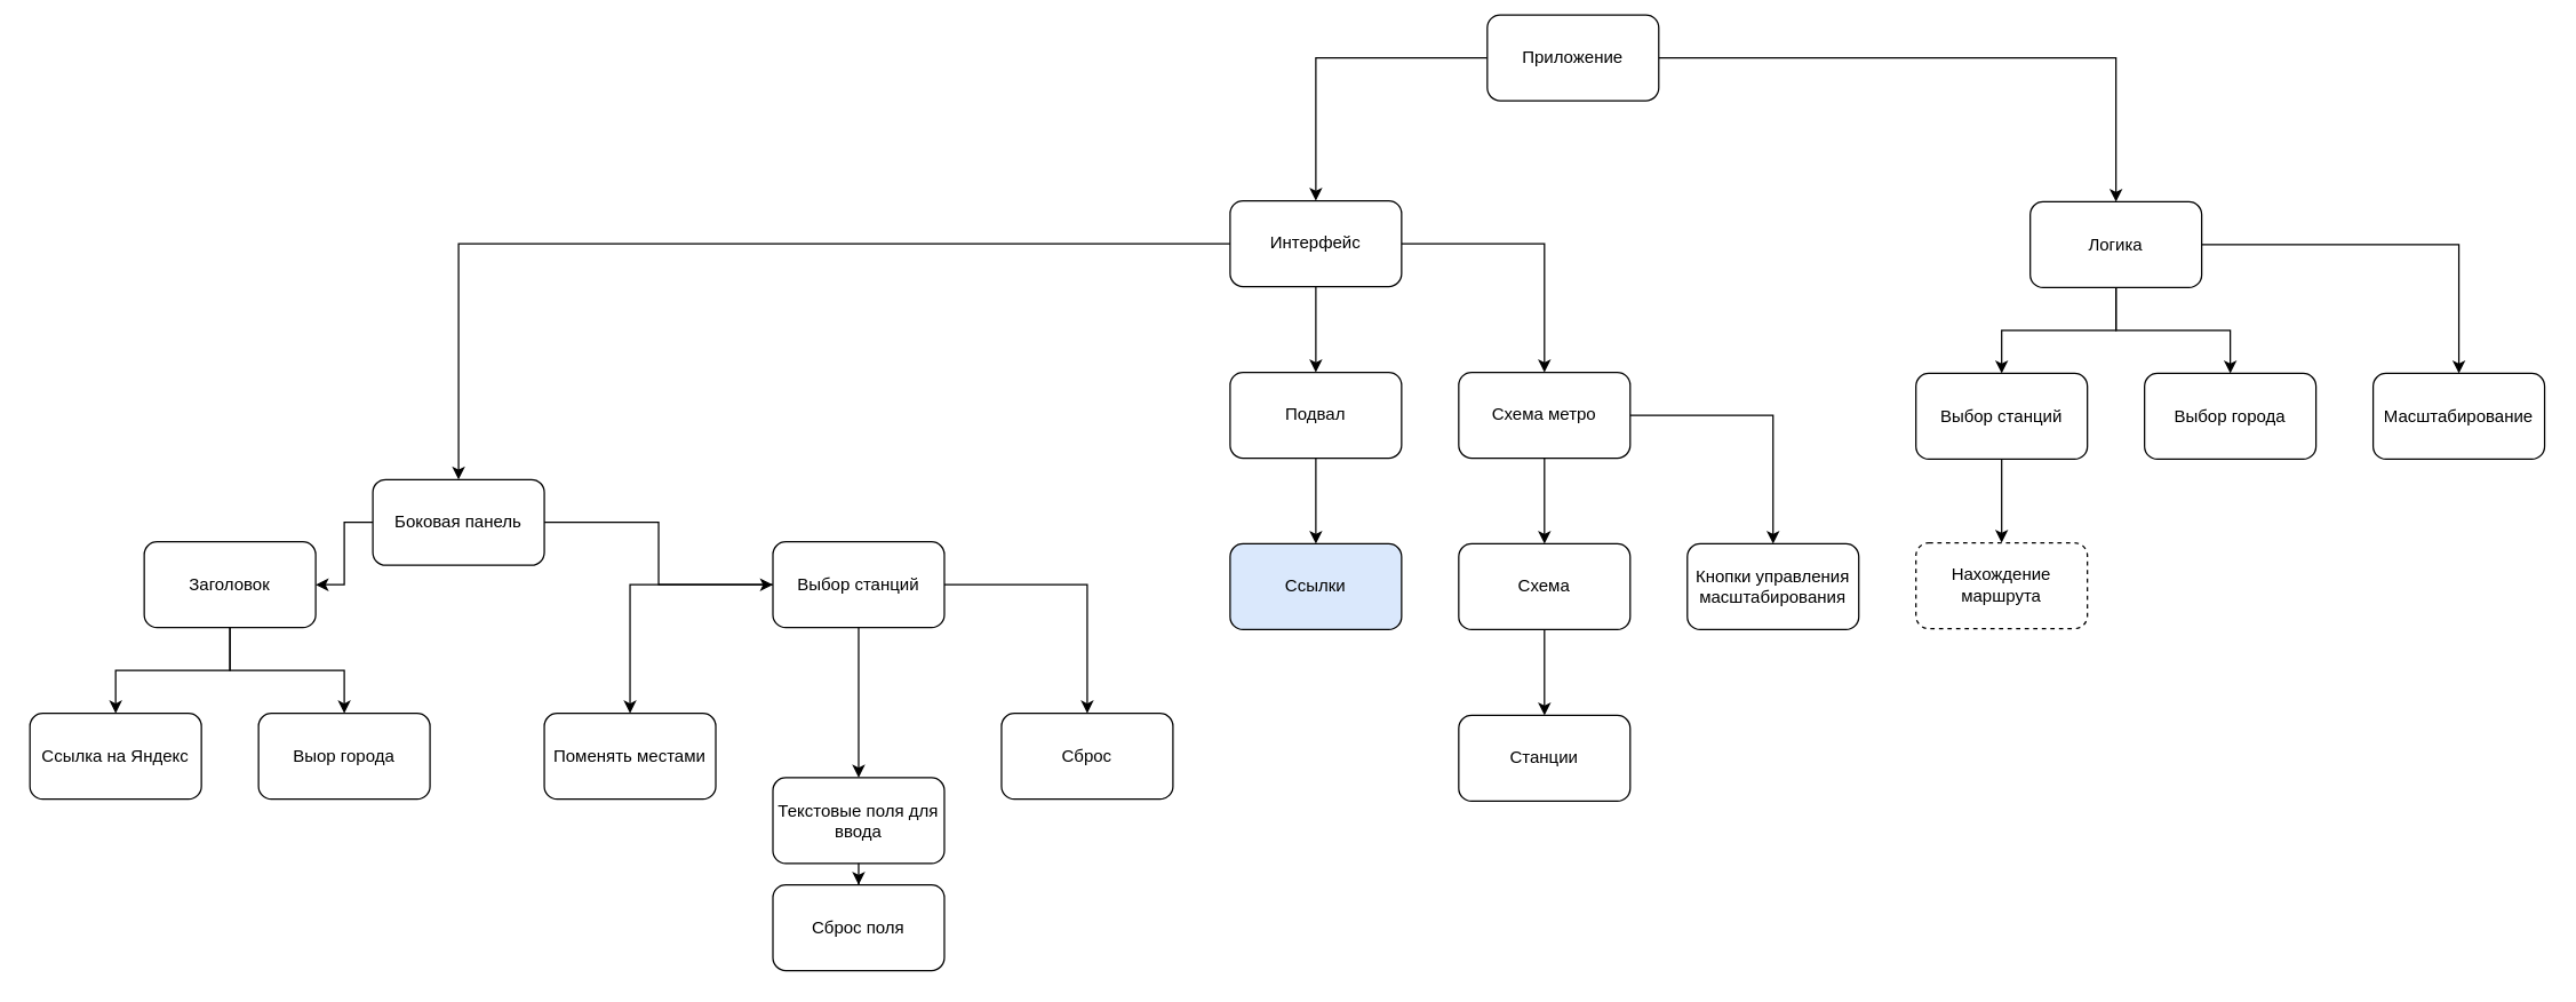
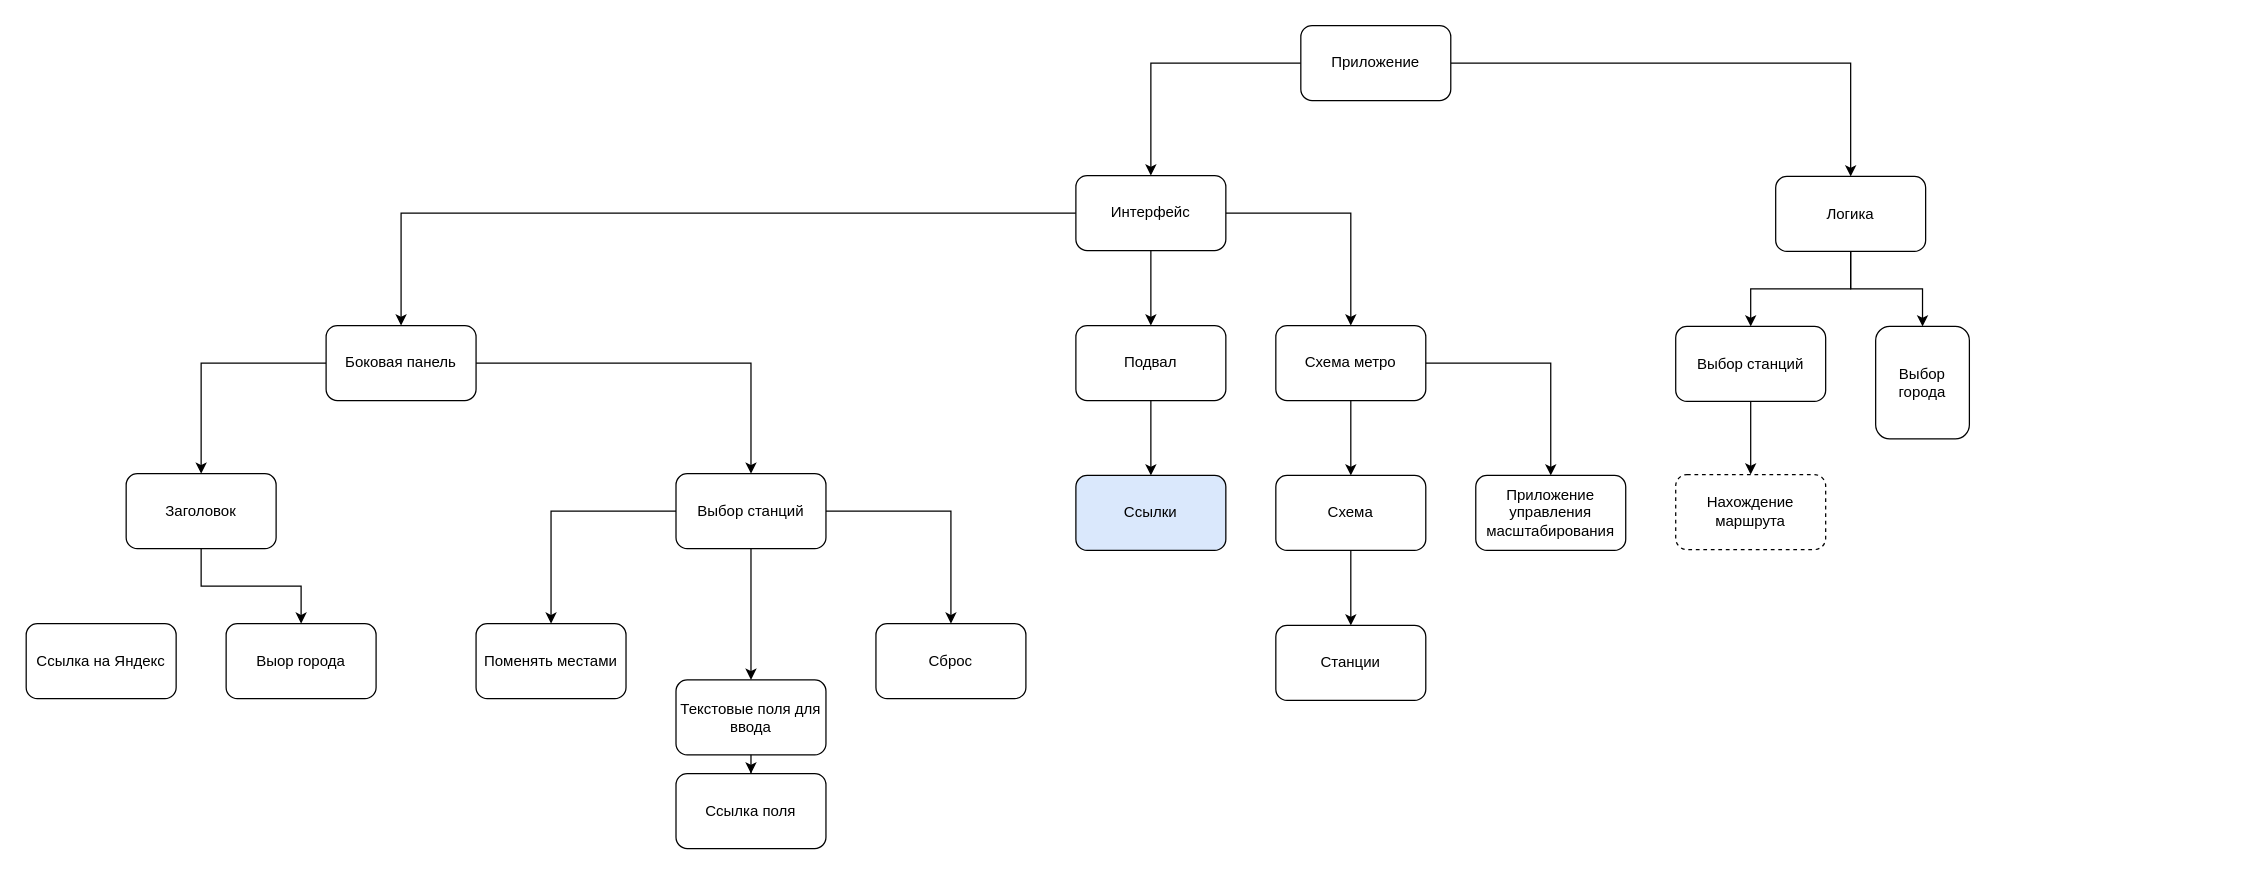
- <mxCell id="4" value="Приложение" style="rounded=1;whiteSpace=wrap;html=1;" vertex="1" parent="1"><mxGeometry x="1040" y="10" width="120" height="60" as="geometry" /></mxCell>
+ <mxCell id="4" value="Приложение" style="rounded=1;whiteSpace=wrap;html=1;" vertex="1" parent="1"><mxGeometry x="1040" y="20" width="120" height="60" as="geometry" /></mxCell>
- <mxCell id="9" value="" style="edgeStyle=orthogonalEdgeStyle;rounded=0;orthogonalLoop=1;jettySize=auto;html=1;" edge="1" parent="1" source="12" target="41"><mxGeometry relative="1" as="geometry" /></mxCell>
- <mxCell id="43" value="Выбор города" style="whiteSpace=wrap;html=1;rounded=1;" vertex="1" parent="1"><mxGeometry x="1500" y="260.72" width="120" height="60" as="geometry" /></mxCell>
+ <mxCell id="43" value="Выбор города" style="whiteSpace=wrap;html=1;rounded=1;" vertex="1" parent="1"><mxGeometry x="1500" y="260.72" width="75" height="90" as="geometry" /></mxCell>
- <mxCell id="41" value="Масштабирование" style="whiteSpace=wrap;html=1;rounded=1;" vertex="1" parent="1"><mxGeometry x="1660" y="260.72" width="120" height="60" as="geometry" /></mxCell>
- <mxCell id="15" value="Боковая панель" style="whiteSpace=wrap;html=1;rounded=1;" vertex="1" parent="1"><mxGeometry x="260" y="335" width="120" height="60" as="geometry" /></mxCell>
+ <mxCell id="15" value="Боковая панель" style="whiteSpace=wrap;html=1;rounded=1;" vertex="1" parent="1"><mxGeometry x="260" y="260" width="120" height="60" as="geometry" /></mxCell>
- <mxCell id="39" value="Кнопки управления масштабирования" style="whiteSpace=wrap;html=1;rounded=1;" vertex="1" parent="1"><mxGeometry x="1180" y="380" width="120" height="60" as="geometry" /></mxCell>
+ <mxCell id="39" value="Приложение управления масштабирования" style="whiteSpace=wrap;html=1;rounded=1;" vertex="1" parent="1"><mxGeometry x="1180" y="380" width="120" height="60" as="geometry" /></mxCell>
- <mxCell id="20" value="" style="edgeStyle=orthogonalEdgeStyle;rounded=0;orthogonalLoop=1;jettySize=auto;html=1;" edge="1" parent="1" source="21" target="29"><mxGeometry relative="1" as="geometry" /></mxCell>
- <mxCell id="36" value="Сброс поля" style="whiteSpace=wrap;html=1;rounded=1;" vertex="1" parent="1"><mxGeometry x="540" y="618.57" width="120" height="60" as="geometry" /></mxCell>
+ <mxCell id="36" value="Ссылка поля" style="whiteSpace=wrap;html=1;rounded=1;" vertex="1" parent="1"><mxGeometry x="540" y="618.57" width="120" height="60" as="geometry" /></mxCell>
